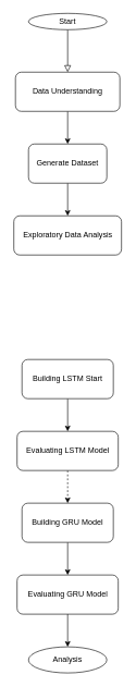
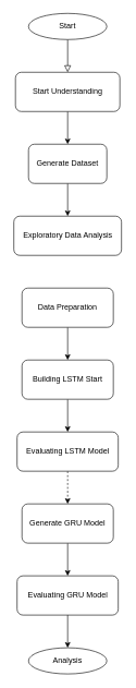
- <mxCell id="3" value="Start" style="ellipse;whiteSpace=wrap;html=1;" parent="1" vertex="1"><mxGeometry x="43" y="20" width="120" height="25" as="geometry" /></mxCell>
+ <mxCell id="3" value="Start" style="ellipse;whiteSpace=wrap;html=1;" parent="1" vertex="1"><mxGeometry x="43" y="20" width="120" height="40" as="geometry" /></mxCell>
- <mxCell id="6" value="Data Understanding" style="rounded=1;whiteSpace=wrap;html=1;" parent="1" vertex="1"><mxGeometry x="23" y="110" width="160" height="60" as="geometry" /></mxCell>
+ <mxCell id="6" value="Start Understanding" style="rounded=1;whiteSpace=wrap;html=1;" parent="1" vertex="1"><mxGeometry x="23" y="110" width="160" height="60" as="geometry" /></mxCell>
+ <mxCell id="11" value="Data Preparation" style="rounded=1;whiteSpace=wrap;html=1;" parent="1" vertex="1"><mxGeometry x="33" y="440" width="140" height="60" as="geometry" /></mxCell>
+ <mxCell id="10" style="edgeStyle=orthogonalEdgeStyle;rounded=0;orthogonalLoop=1;jettySize=auto;html=1;exitX=0.5;exitY=1;exitDx=0;exitDy=0;entryX=0.5;entryY=0;entryDx=0;entryDy=0;" parent="1" source="11" target="13" edge="1"><mxGeometry relative="1" as="geometry" /></mxCell>
- <mxCell id="17" value="Building GRU Model" style="rounded=1;whiteSpace=wrap;html=1;" vertex="1" parent="1"><mxGeometry x="33" y="770" width="140" height="60" as="geometry" /></mxCell>
+ <mxCell id="17" value="Generate GRU Model" style="rounded=1;whiteSpace=wrap;html=1;" vertex="1" parent="1"><mxGeometry x="33" y="770" width="140" height="60" as="geometry" /></mxCell>
